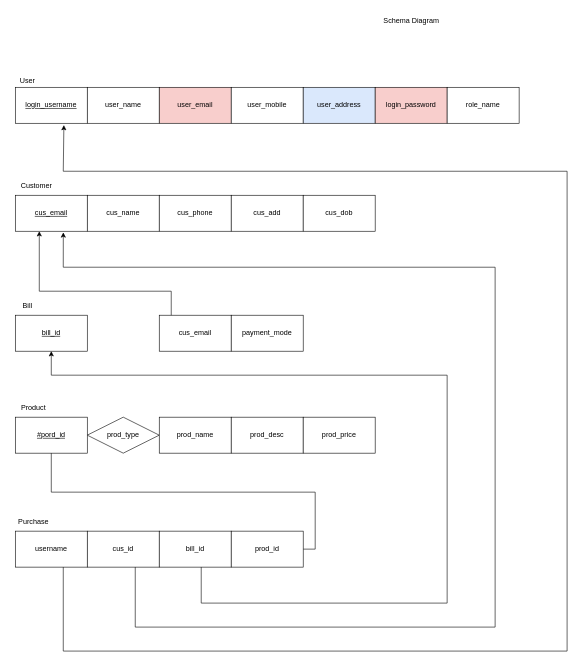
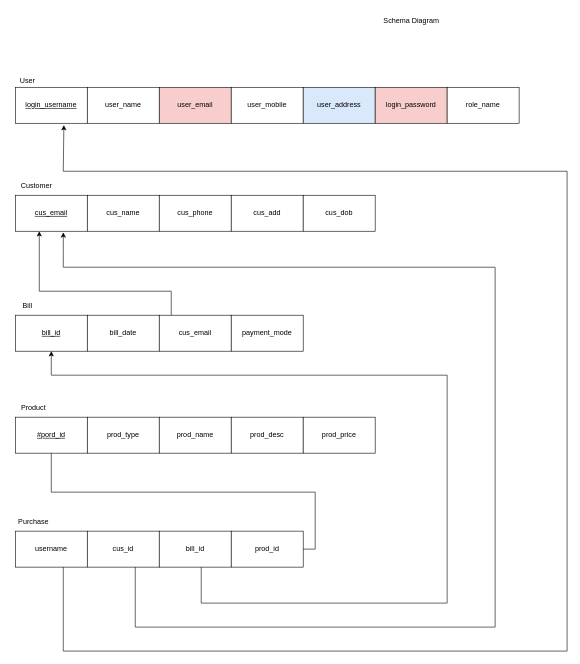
+ <mxCell id="15" value="bill_date" style="rounded=0;whiteSpace=wrap;html=1;" parent="1" vertex="1"><mxGeometry x="145" y="525" width="120" height="60" as="geometry" /></mxCell>
- <mxCell id="18" value="prod_type" style="rhombus;whiteSpace=wrap;html=1;" parent="1" vertex="1"><mxGeometry x="145" y="695" width="120" height="60" as="geometry" /></mxCell>
+ <mxCell id="18" value="prod_type" style="rounded=0;whiteSpace=wrap;html=1;" parent="1" vertex="1"><mxGeometry x="145" y="695" width="120" height="60" as="geometry" /></mxCell>
